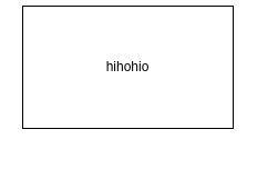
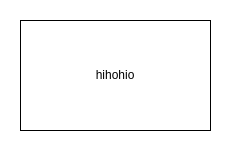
- <mxCell id="2" value="hihohio" style="rounded=0;whiteSpace=wrap;html=1;" vertex="1" parent="1"><mxGeometry x="20" y="5" width="190" height="110" as="geometry" /></mxCell>
+ <mxCell id="2" value="hihohio" style="rounded=0;whiteSpace=wrap;html=1;" vertex="1" parent="1"><mxGeometry x="20" y="20" width="190" height="110" as="geometry" /></mxCell>
